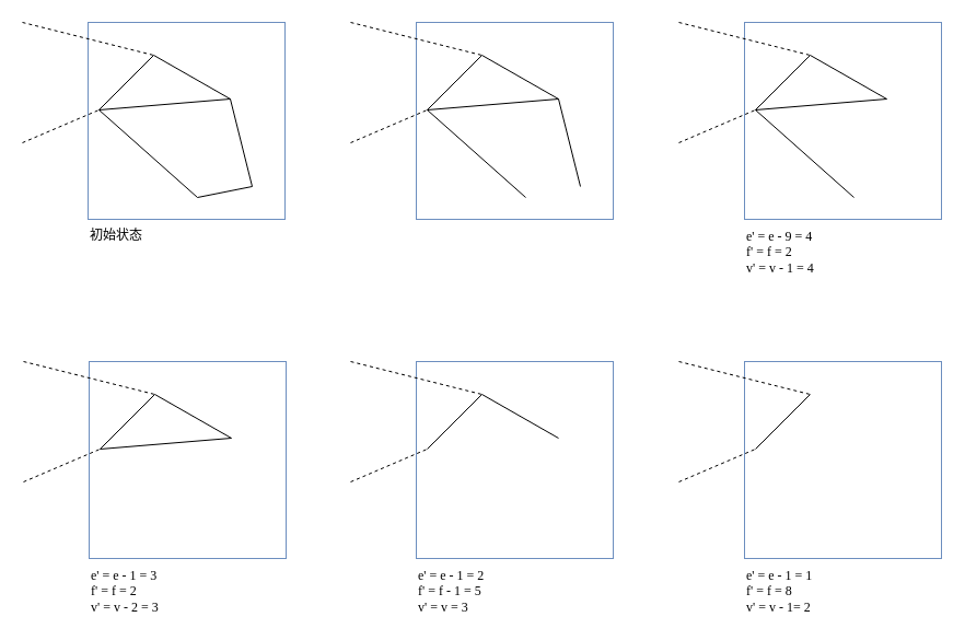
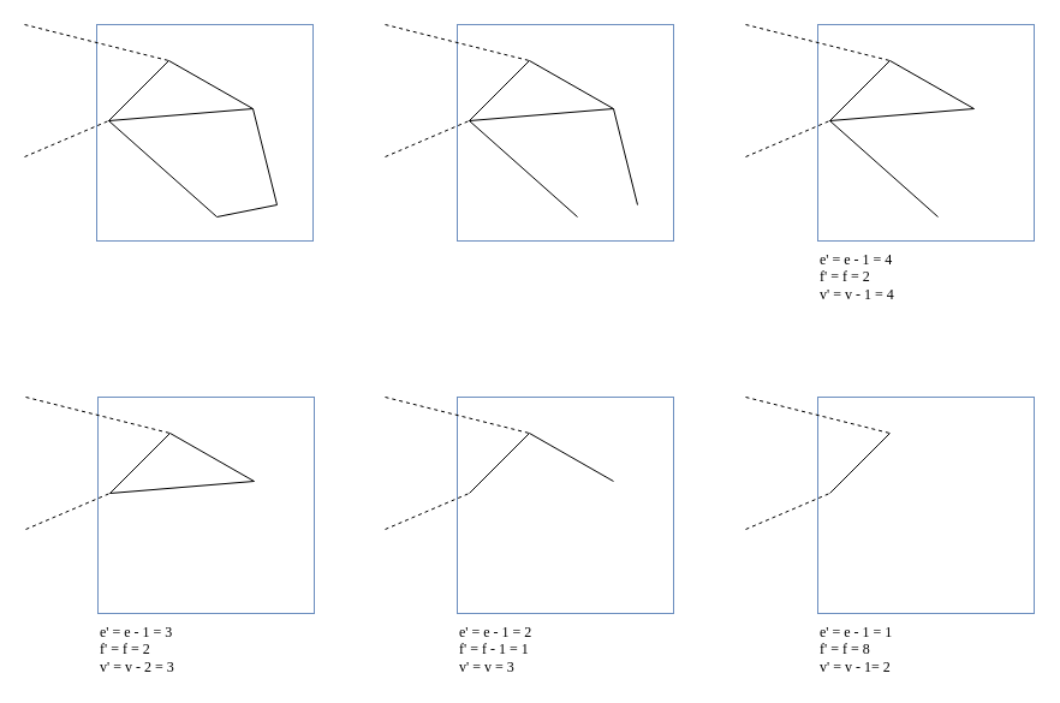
- <mxCell id="45" value="初始状态" style="text;html=1;align=left;verticalAlign=middle;resizable=0;points=[];autosize=1;fontFamily=Courier New;" vertex="1" parent="1"><mxGeometry x="80" y="207" width="58" height="18" as="geometry" /></mxCell>
- <mxCell id="26" value="e' = e - 9 = 4&lt;br&gt;f' = f = 2&lt;br&gt;v' = v - 1 = 4" style="text;html=1;align=left;verticalAlign=middle;resizable=0;points=[];autosize=1;fontFamily=Lucida Console;" vertex="1" parent="1"><mxGeometry x="680" y="207" width="111" height="46" as="geometry" /></mxCell>
+ <mxCell id="26" value="e' = e - 1 = 4&lt;br&gt;f' = f = 2&lt;br&gt;v' = v - 1 = 4" style="text;html=1;align=left;verticalAlign=middle;resizable=0;points=[];autosize=1;fontFamily=Lucida Console;" vertex="1" parent="1"><mxGeometry x="680" y="207" width="111" height="46" as="geometry" /></mxCell>
- <mxCell id="39" value="e' = e - 1 = 2&lt;br&gt;f' = f - 1 = 5&lt;br&gt;v' = v = 3" style="text;html=1;align=left;verticalAlign=middle;resizable=0;points=[];autosize=1;fontFamily=Lucida Console;" vertex="1" parent="1"><mxGeometry x="380" y="517" width="111" height="46" as="geometry" /></mxCell>
+ <mxCell id="39" value="e' = e - 1 = 2&lt;br&gt;f' = f - 1 = 1&lt;br&gt;v' = v = 3" style="text;html=1;align=left;verticalAlign=middle;resizable=0;points=[];autosize=1;fontFamily=Lucida Console;" vertex="1" parent="1"><mxGeometry x="380" y="517" width="111" height="46" as="geometry" /></mxCell>
